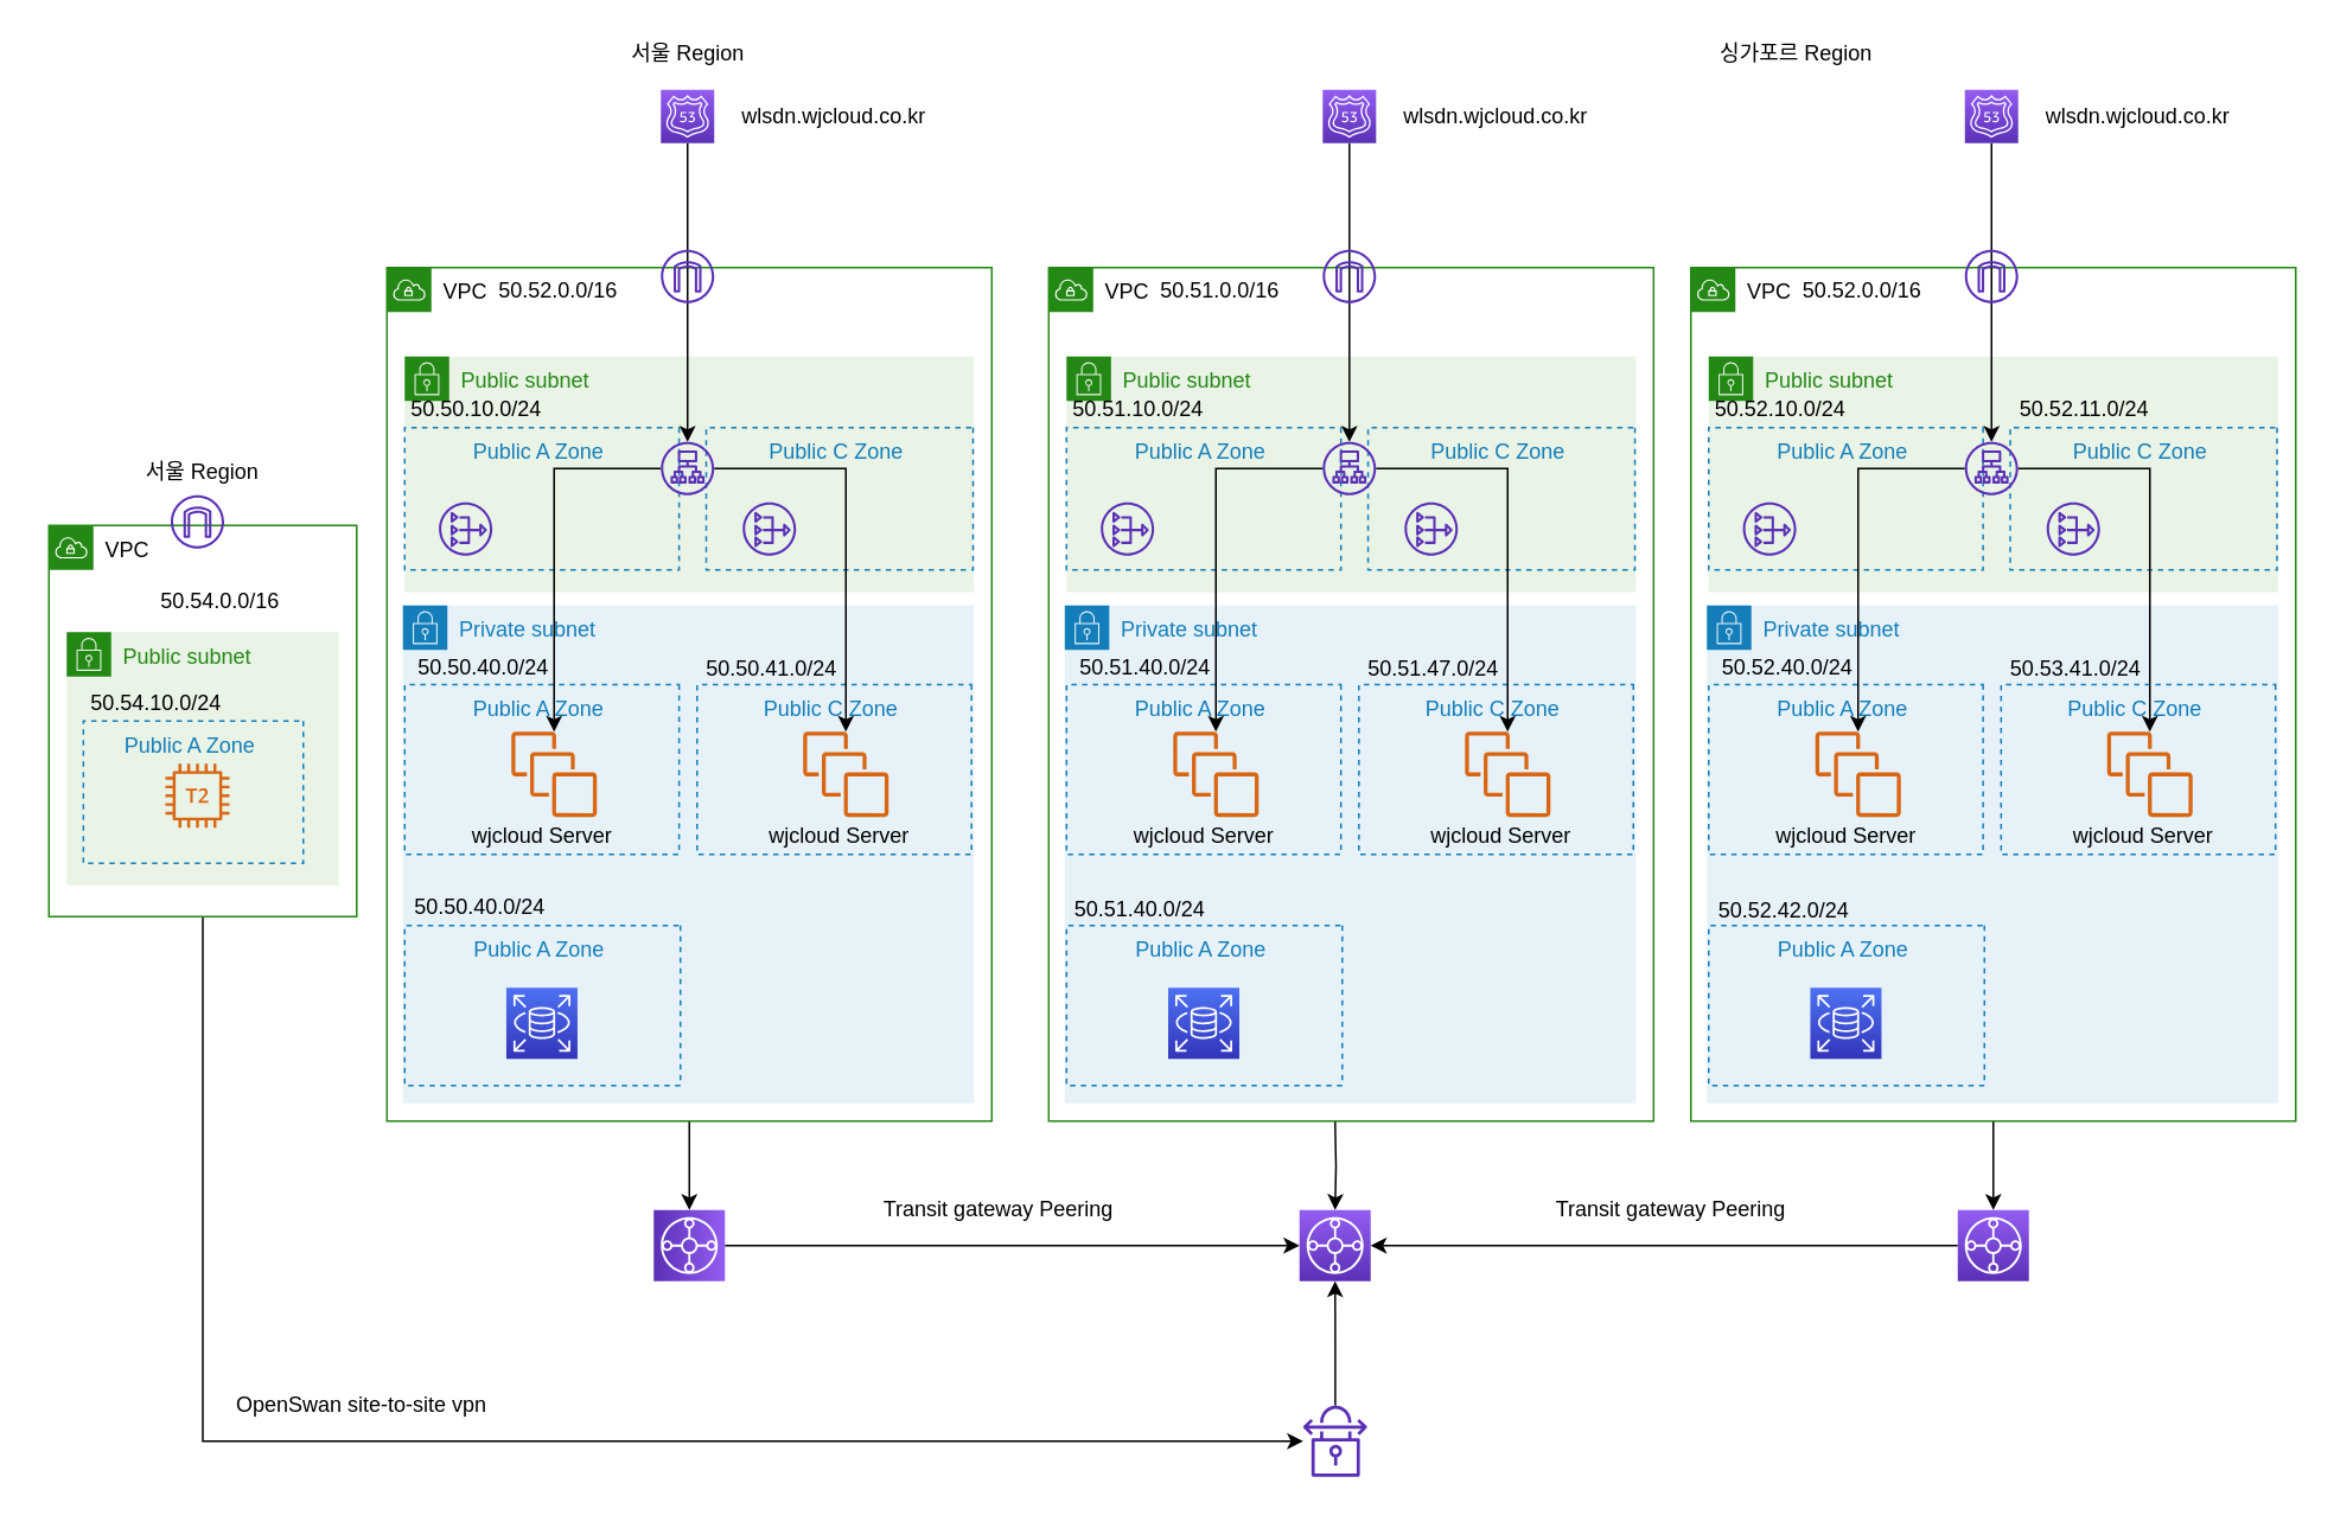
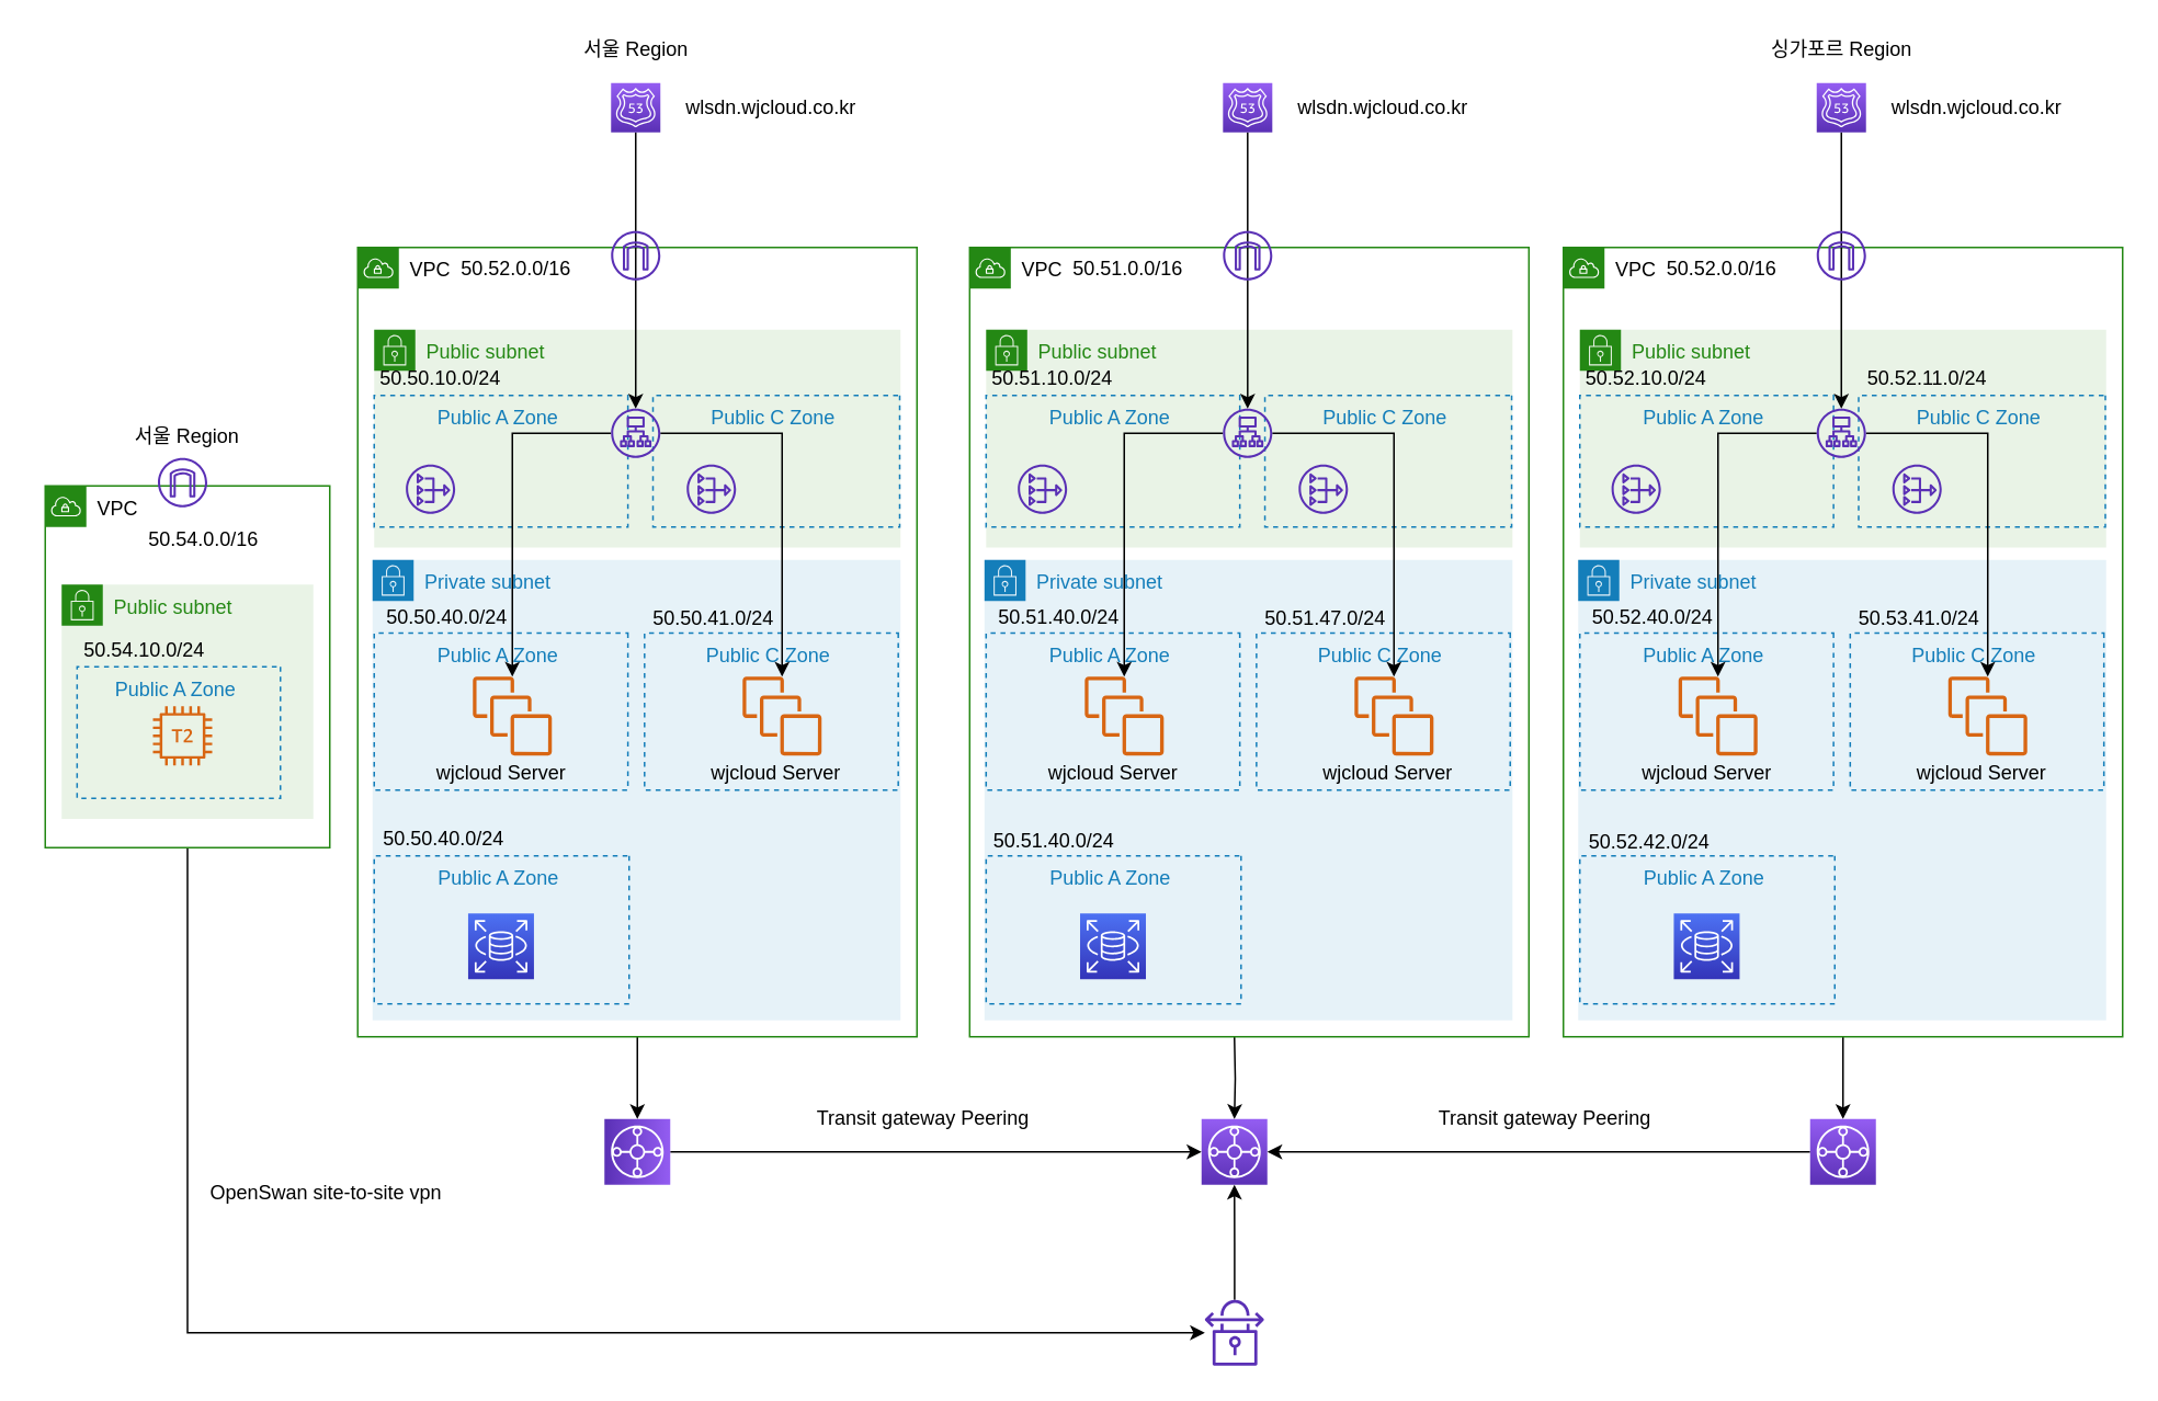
- <mxCell id="94" value="싱가포르 Region" style="text;html=1;strokeColor=none;fillColor=none;align=center;verticalAlign=middle;whiteSpace=wrap;rounded=0;" vertex="1" parent="1"><mxGeometry x="941.5" y="20" width="135" height="20" as="geometry" /></mxCell>
+ <mxCell id="94" value="싱가포르 Region" style="text;html=1;strokeColor=none;fillColor=none;align=center;verticalAlign=middle;whiteSpace=wrap;rounded=0;" vertex="1" parent="1"><mxGeometry x="1051.5" y="20" width="135" height="20" as="geometry" /></mxCell>
- <mxCell id="99" value="50.54.0.0/16" style="text;html=1;strokeColor=none;fillColor=none;align=center;verticalAlign=middle;whiteSpace=wrap;rounded=0;" vertex="1" parent="1"><mxGeometry x="56.25" y="328" width="135" height="20" as="geometry" /></mxCell>
+ <mxCell id="99" value="50.54.0.0/16" style="text;html=1;strokeColor=none;fillColor=none;align=center;verticalAlign=middle;whiteSpace=wrap;rounded=0;" vertex="1" parent="1"><mxGeometry x="56.25" y="318" width="135" height="20" as="geometry" /></mxCell>
- <mxCell id="105" value="OpenSwan site-to-site vpn" style="text;html=1;strokeColor=none;fillColor=none;align=center;verticalAlign=middle;whiteSpace=wrap;rounded=0;" vertex="1" parent="1"><mxGeometry x="122.13" y="780" width="162" height="20" as="geometry" /></mxCell>
+ <mxCell id="105" value="OpenSwan site-to-site vpn" style="text;html=1;strokeColor=none;fillColor=none;align=center;verticalAlign=middle;whiteSpace=wrap;rounded=0;" vertex="1" parent="1"><mxGeometry x="117.13" y="715" width="162" height="20" as="geometry" /></mxCell>
